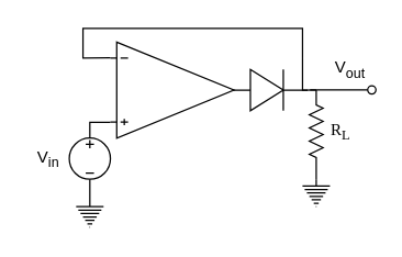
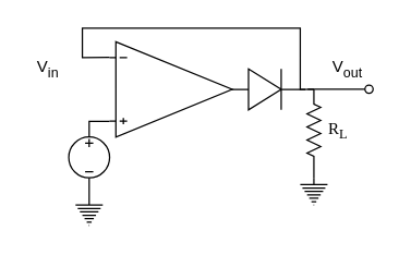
- <mxCell id="11" value="V&lt;sub&gt;in&lt;/sub&gt;" style="text;html=1;strokeColor=none;fillColor=none;align=center;verticalAlign=middle;whiteSpace=wrap;rounded=0;strokeWidth=1;fontSize=12;" parent="1" vertex="1"><mxGeometry x="20" y="100" width="30" height="30" as="geometry" /></mxCell>
+ <mxCell id="11" value="V&lt;sub&gt;in&lt;/sub&gt;" style="text;html=1;strokeColor=none;fillColor=none;align=center;verticalAlign=middle;whiteSpace=wrap;rounded=0;strokeWidth=1;fontSize=12;" parent="1" vertex="1"><mxGeometry x="20" y="35" width="30" height="30" as="geometry" /></mxCell>
